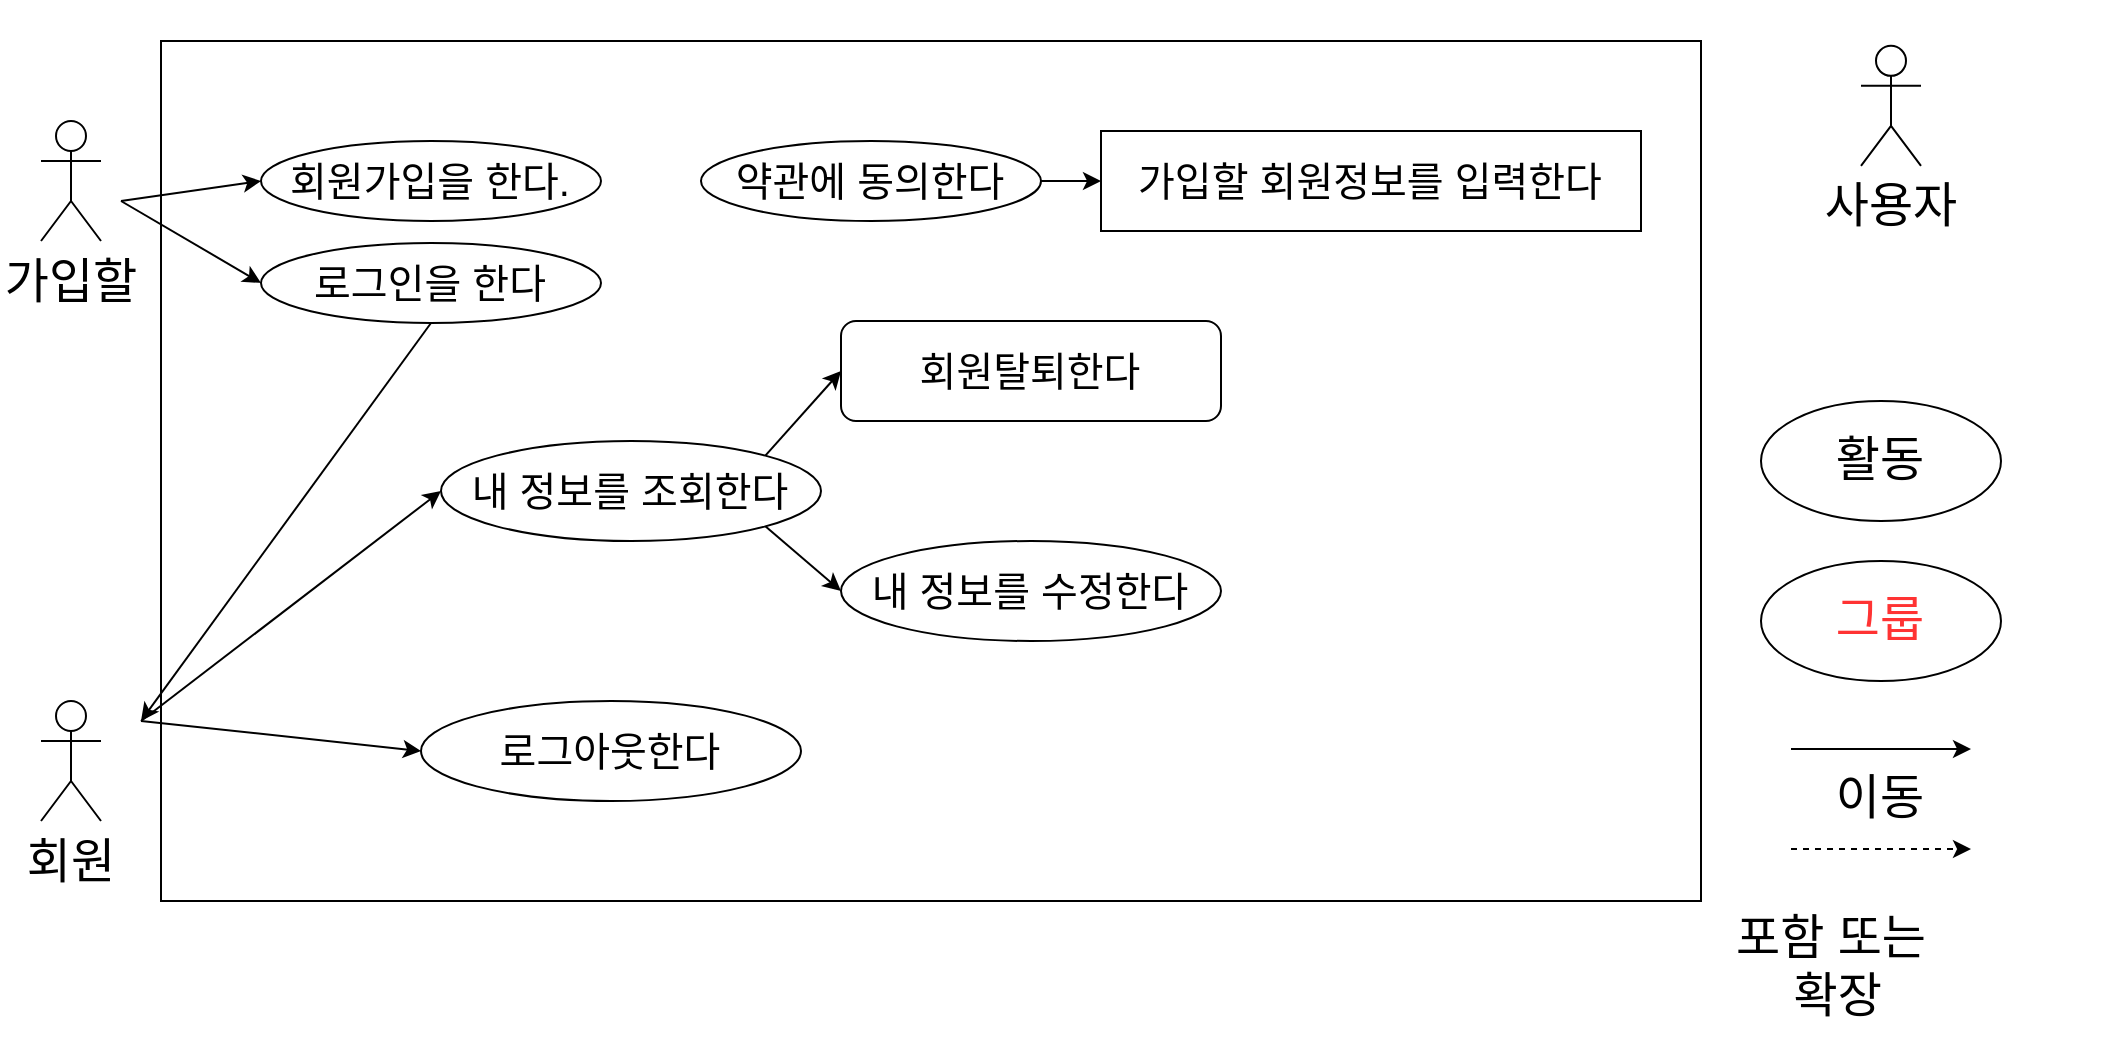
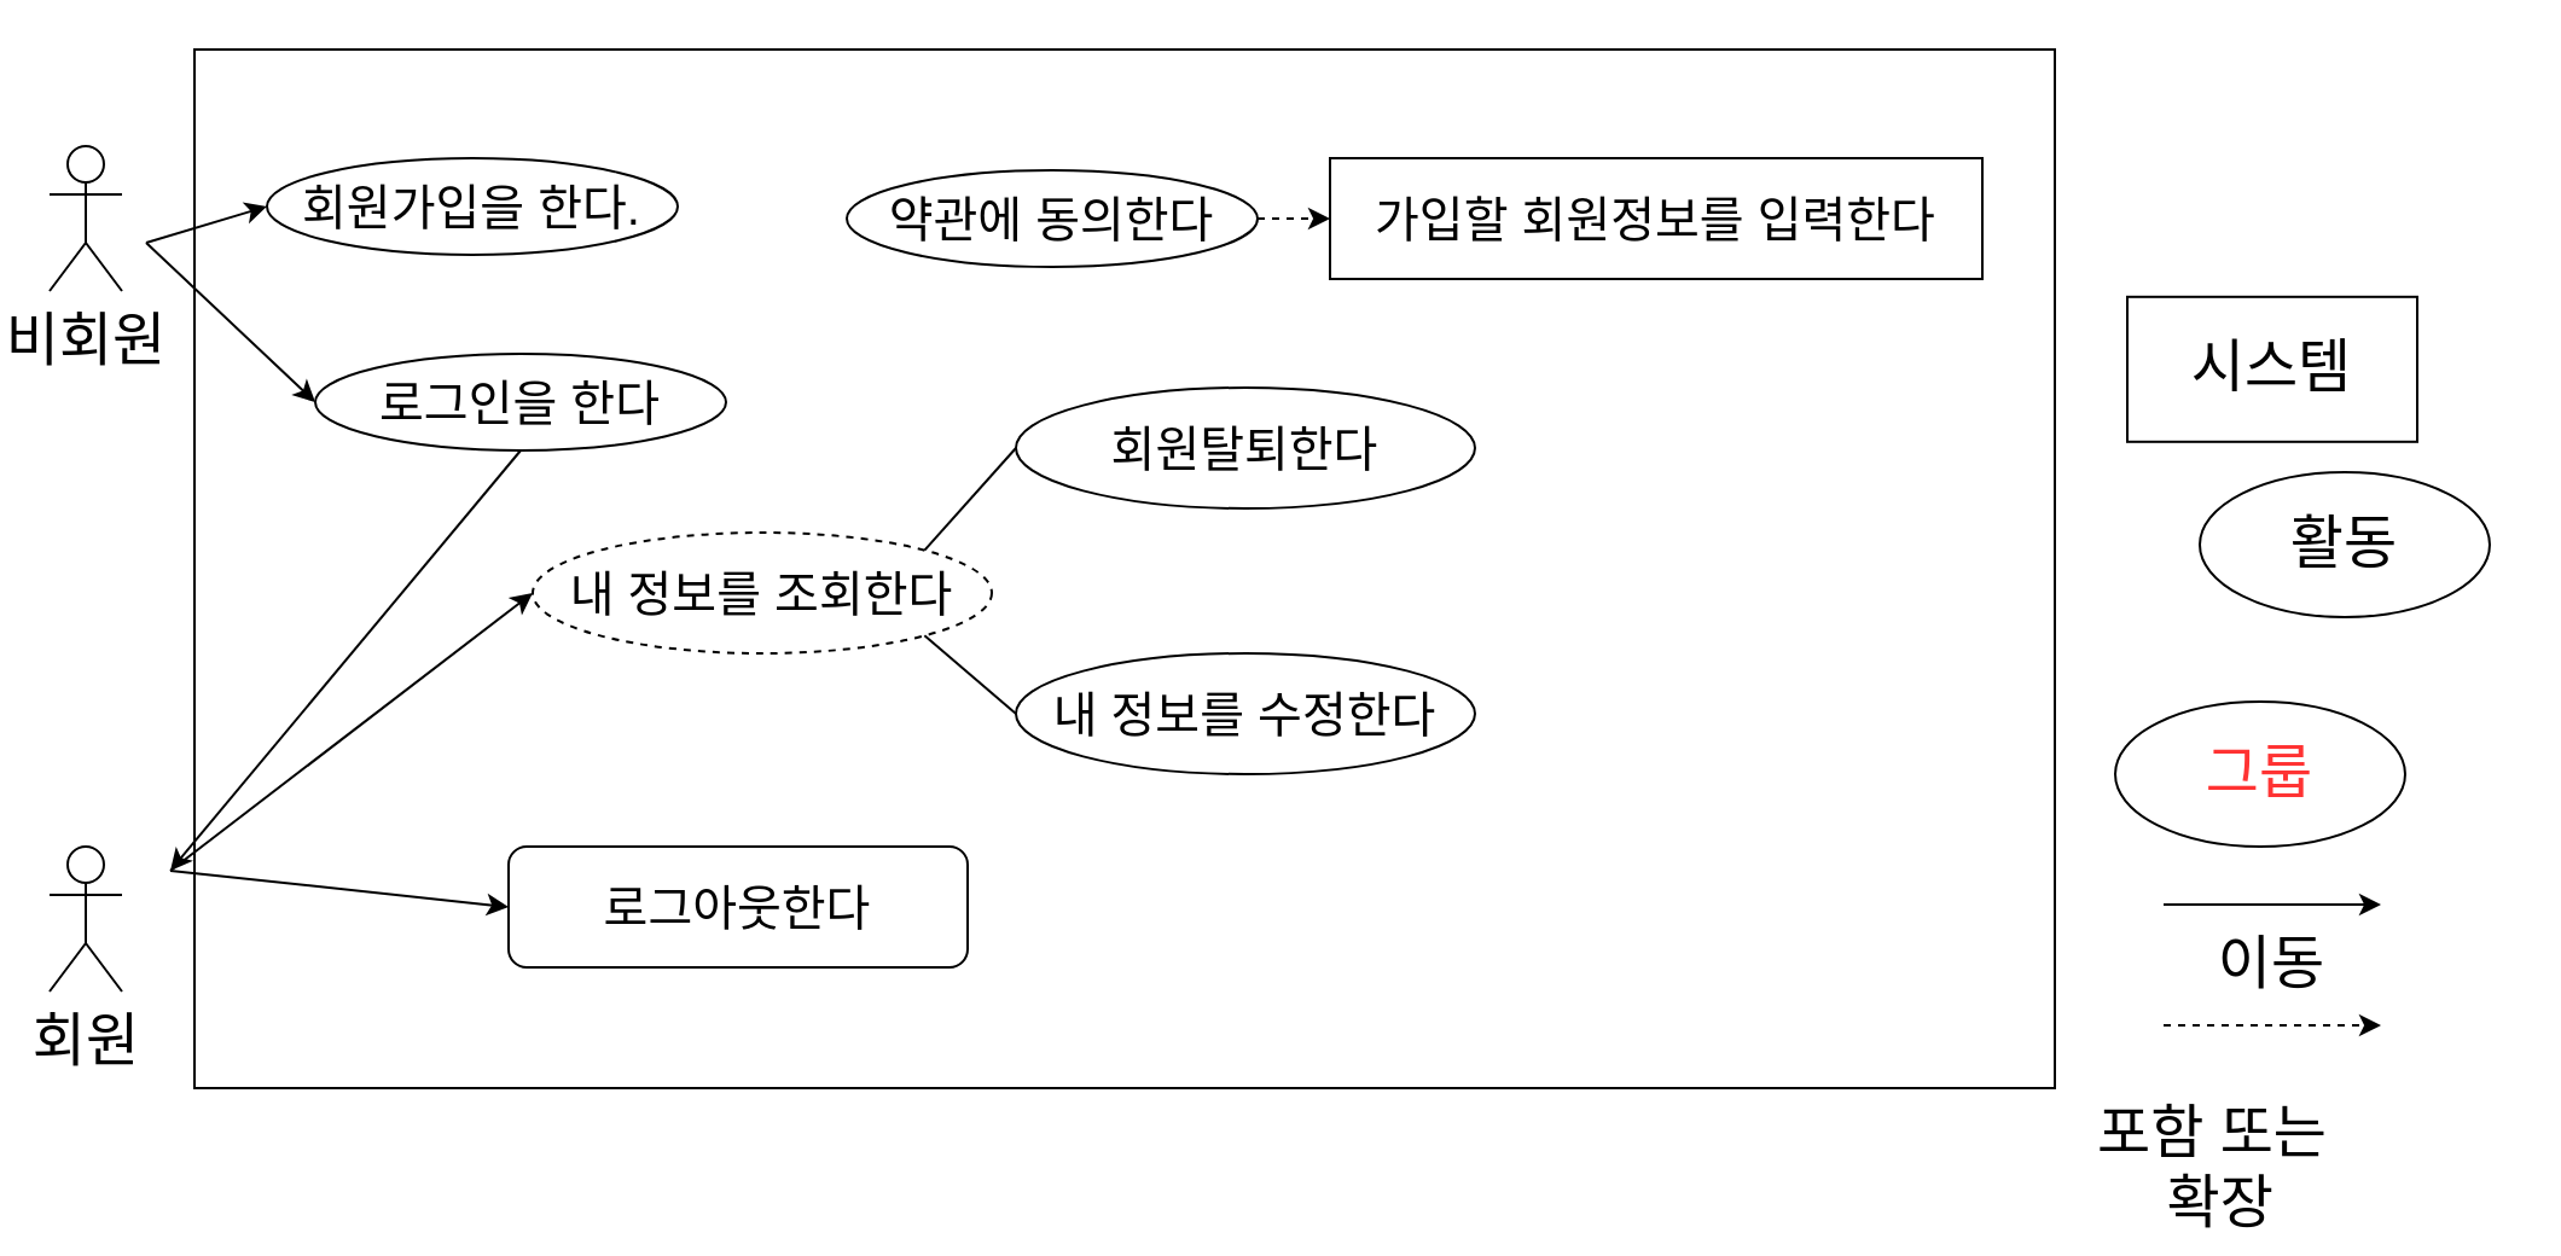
- <mxCell id="8" value="사용자" style="shape=umlActor;verticalLabelPosition=bottom;verticalAlign=top;html=1;outlineConnect=0;fontSize=24;" parent="1" vertex="1"><mxGeometry x="930" y="22.41" width="30" height="60" as="geometry" /></mxCell>
- <mxCell id="16" value="회원가입을 한다." style="ellipse;whiteSpace=wrap;html=1;movable=1;resizable=1;rotatable=1;deletable=1;editable=1;locked=0;connectable=1;fontSize=20;" vertex="1" parent="1"><mxGeometry x="130" y="70" width="170" height="40" as="geometry" /></mxCell>
+ <mxCell id="16" value="회원가입을 한다." style="ellipse;whiteSpace=wrap;html=1;movable=1;resizable=1;rotatable=1;deletable=1;editable=1;locked=0;connectable=1;fontSize=20;" vertex="1" parent="1"><mxGeometry x="110" y="65" width="170" height="40" as="geometry" /></mxCell>
- <mxCell id="19" value="" style="endArrow=classic;html=1;rounded=0;entryX=0;entryY=0.5;entryDx=0;entryDy=0;movable=1;resizable=1;rotatable=1;deletable=1;editable=1;locked=0;connectable=1;fontSize=20;exitX=1;exitY=0.5;exitDx=0;exitDy=0;" edge="1" parent="1" target="20" source="18"><mxGeometry width="50" height="50" relative="1" as="geometry"><mxPoint x="570" y="106" as="sourcePoint" /><mxPoint x="810" y="126" as="targetPoint" /></mxGeometry></mxCell>
+ <mxCell id="19" value="" style="endArrow=classic;html=1;rounded=0;entryX=0;entryY=0.5;entryDx=0;entryDy=0;movable=1;resizable=1;rotatable=1;deletable=1;editable=1;locked=0;connectable=1;fontSize=20;exitX=1;exitY=0.5;exitDx=0;exitDy=0;dashed=1;" edge="1" parent="1" target="20" source="18"><mxGeometry width="50" height="50" relative="1" as="geometry"><mxPoint x="570" y="106" as="sourcePoint" /><mxPoint x="810" y="126" as="targetPoint" /></mxGeometry></mxCell>
- <mxCell id="5" value="로그인을 한다" style="ellipse;whiteSpace=wrap;html=1;movable=1;resizable=1;rotatable=1;deletable=1;editable=1;locked=0;connectable=1;fontSize=20;" parent="1" vertex="1"><mxGeometry x="130" y="121" width="170" height="40" as="geometry" /></mxCell>
+ <mxCell id="5" value="로그인을 한다" style="ellipse;whiteSpace=wrap;html=1;movable=1;resizable=1;rotatable=1;deletable=1;editable=1;locked=0;connectable=1;fontSize=20;" parent="1" vertex="1"><mxGeometry x="130" y="146" width="170" height="40" as="geometry" /></mxCell>
- <mxCell id="3" value="가입할" style="shape=umlActor;verticalLabelPosition=bottom;verticalAlign=top;html=1;outlineConnect=0;movable=1;resizable=1;rotatable=1;deletable=1;editable=1;locked=0;connectable=1;fontSize=24;" parent="1" vertex="1"><mxGeometry x="20" y="60" width="30" height="60" as="geometry" /></mxCell>
+ <mxCell id="3" value="비회원" style="shape=umlActor;verticalLabelPosition=bottom;verticalAlign=top;html=1;outlineConnect=0;movable=1;resizable=1;rotatable=1;deletable=1;editable=1;locked=0;connectable=1;fontSize=24;" parent="1" vertex="1"><mxGeometry x="20" y="60" width="30" height="60" as="geometry" /></mxCell>
+ <mxCell id="9" value="시스템" style="rounded=0;whiteSpace=wrap;html=1;fontSize=24;" parent="1" vertex="1"><mxGeometry x="880" y="122.41" width="120" height="60" as="geometry" /></mxCell>
- <mxCell id="27" value="회원탈퇴한다" style="whiteSpace=wrap;html=1;movable=1;resizable=1;rotatable=1;deletable=1;editable=1;locked=0;connectable=1;fontSize=20;rounded=1;" vertex="1" parent="1"><mxGeometry x="420" y="160" width="190" height="50" as="geometry" /></mxCell>
+ <mxCell id="27" value="회원탈퇴한다" style="ellipse;whiteSpace=wrap;html=1;movable=1;resizable=1;rotatable=1;deletable=1;editable=1;locked=0;connectable=1;fontSize=20;" vertex="1" parent="1"><mxGeometry x="420" y="160" width="190" height="50" as="geometry" /></mxCell>
- <mxCell id="28" value="" style="endArrow=classic;html=1;rounded=0;entryX=0;entryY=0.5;entryDx=0;entryDy=0;exitX=1;exitY=0;exitDx=0;exitDy=0;" edge="1" parent="1" source="21" target="27"><mxGeometry width="50" height="50" relative="1" as="geometry"><mxPoint x="340" y="165.41" as="sourcePoint" /><mxPoint x="370" y="165.41" as="targetPoint" /></mxGeometry></mxCell>
+ <mxCell id="28" value="" style="endArrow=none;html=1;rounded=0;entryX=0;entryY=0.5;entryDx=0;entryDy=0;exitX=1;exitY=0;exitDx=0;exitDy=0;" edge="1" parent="1" source="21" target="27"><mxGeometry width="50" height="50" relative="1" as="geometry"><mxPoint x="340" y="165.41" as="sourcePoint" /><mxPoint x="370" y="165.41" as="targetPoint" /></mxGeometry></mxCell>
- <mxCell id="10" value="활동" style="ellipse;whiteSpace=wrap;html=1;fontSize=24;" parent="1" vertex="1"><mxGeometry x="880" y="200" width="120" height="60" as="geometry" /></mxCell>
+ <mxCell id="10" value="활동" style="ellipse;whiteSpace=wrap;html=1;fontSize=24;" parent="1" vertex="1"><mxGeometry x="910" y="195" width="120" height="60" as="geometry" /></mxCell>
- <mxCell id="21" value="내 정보를 조회한다" style="ellipse;whiteSpace=wrap;html=1;movable=1;resizable=1;rotatable=1;deletable=1;editable=1;locked=0;connectable=1;fontSize=20;" vertex="1" parent="1"><mxGeometry x="220" y="220" width="190" height="50" as="geometry" /></mxCell>
+ <mxCell id="21" value="내 정보를 조회한다" style="ellipse;whiteSpace=wrap;html=1;movable=1;resizable=1;rotatable=1;deletable=1;editable=1;locked=0;connectable=1;fontSize=20;dashed=1;" vertex="1" parent="1"><mxGeometry x="220" y="220" width="190" height="50" as="geometry" /></mxCell>
- <mxCell id="26" value="" style="endArrow=classic;html=1;rounded=0;entryX=0;entryY=0.5;entryDx=0;entryDy=0;exitX=1;exitY=1;exitDx=0;exitDy=0;" edge="1" parent="1" target="25" source="21"><mxGeometry width="50" height="50" relative="1" as="geometry"><mxPoint x="270" y="225" as="sourcePoint" /><mxPoint x="940" y="180" as="targetPoint" /></mxGeometry></mxCell>
+ <mxCell id="26" value="" style="endArrow=none;html=1;rounded=0;entryX=0;entryY=0.5;entryDx=0;entryDy=0;exitX=1;exitY=1;exitDx=0;exitDy=0;" edge="1" parent="1" target="25" source="21"><mxGeometry width="50" height="50" relative="1" as="geometry"><mxPoint x="270" y="225" as="sourcePoint" /><mxPoint x="940" y="180" as="targetPoint" /></mxGeometry></mxCell>
- <mxCell id="15" value="&lt;font color=&quot;#ff3333&quot; style=&quot;font-size: 24px;&quot;&gt;그룹&lt;/font&gt;" style="ellipse;whiteSpace=wrap;html=1;fontSize=24;" parent="1" vertex="1"><mxGeometry x="880" y="280" width="120" height="60" as="geometry" /></mxCell>
+ <mxCell id="15" value="&lt;font color=&quot;#ff3333&quot; style=&quot;font-size: 24px;&quot;&gt;그룹&lt;/font&gt;" style="ellipse;whiteSpace=wrap;html=1;fontSize=24;" parent="1" vertex="1"><mxGeometry x="875" y="290" width="120" height="60" as="geometry" /></mxCell>
- <mxCell id="23" value="로그아웃한다" style="ellipse;whiteSpace=wrap;html=1;movable=1;resizable=1;rotatable=1;deletable=1;editable=1;locked=0;connectable=1;fontSize=20;" vertex="1" parent="1"><mxGeometry x="210" y="350" width="190" height="50" as="geometry" /></mxCell>
+ <mxCell id="23" value="로그아웃한다" style="whiteSpace=wrap;html=1;movable=1;resizable=1;rotatable=1;deletable=1;editable=1;locked=0;connectable=1;fontSize=20;rounded=1;" vertex="1" parent="1"><mxGeometry x="210" y="350" width="190" height="50" as="geometry" /></mxCell>
